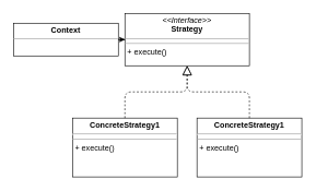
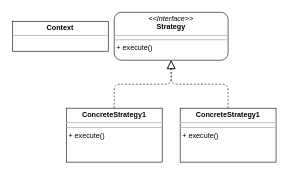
- <mxCell id="2" style="edgeStyle=orthogonalEdgeStyle;rounded=0;orthogonalLoop=1;jettySize=auto;html=1;exitX=1;exitY=0.5;exitDx=0;exitDy=0;" parent="1" source="3" target="4" edge="1"><mxGeometry relative="1" as="geometry" /></mxCell>
- <mxCell id="4" value="&lt;p style=&quot;margin: 0px ; margin-top: 4px ; text-align: center&quot;&gt;&lt;i&gt;&amp;lt;&amp;lt;Interface&amp;gt;&amp;gt;&lt;/i&gt;&lt;br&gt;&lt;b&gt;Strategy&lt;/b&gt;&lt;/p&gt;&lt;hr size=&quot;1&quot;&gt;&lt;p style=&quot;margin: 0px ; margin-left: 4px&quot;&gt;&lt;/p&gt;&lt;hr size=&quot;1&quot;&gt;&lt;p style=&quot;margin: 0px ; margin-left: 4px&quot;&gt;+ execute()&lt;br&gt;&lt;br&gt;&lt;/p&gt;" style="verticalAlign=top;align=left;overflow=fill;fontSize=12;fontFamily=Helvetica;html=1;" parent="1" vertex="1"><mxGeometry x="190" y="20" width="190" height="80" as="geometry" /></mxCell>
+ <mxCell id="4" value="&lt;p style=&quot;margin: 0px ; margin-top: 4px ; text-align: center&quot;&gt;&lt;i&gt;&amp;lt;&amp;lt;Interface&amp;gt;&amp;gt;&lt;/i&gt;&lt;br&gt;&lt;b&gt;Strategy&lt;/b&gt;&lt;/p&gt;&lt;hr size=&quot;1&quot;&gt;&lt;p style=&quot;margin: 0px ; margin-left: 4px&quot;&gt;&lt;/p&gt;&lt;hr size=&quot;1&quot;&gt;&lt;p style=&quot;margin: 0px ; margin-left: 4px&quot;&gt;+ execute()&lt;br&gt;&lt;br&gt;&lt;/p&gt;" style="verticalAlign=top;align=left;overflow=fill;fontSize=12;fontFamily=Helvetica;html=1;rounded=1;" parent="1" vertex="1"><mxGeometry x="190" y="20" width="190" height="80" as="geometry" /></mxCell>
